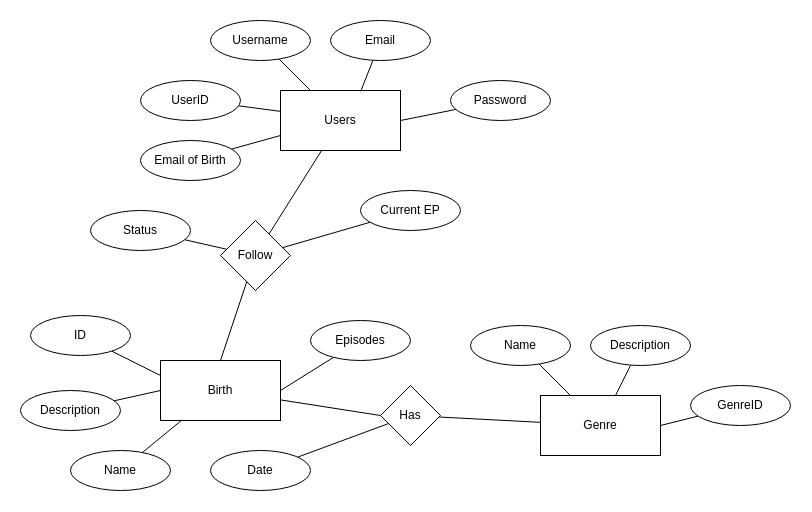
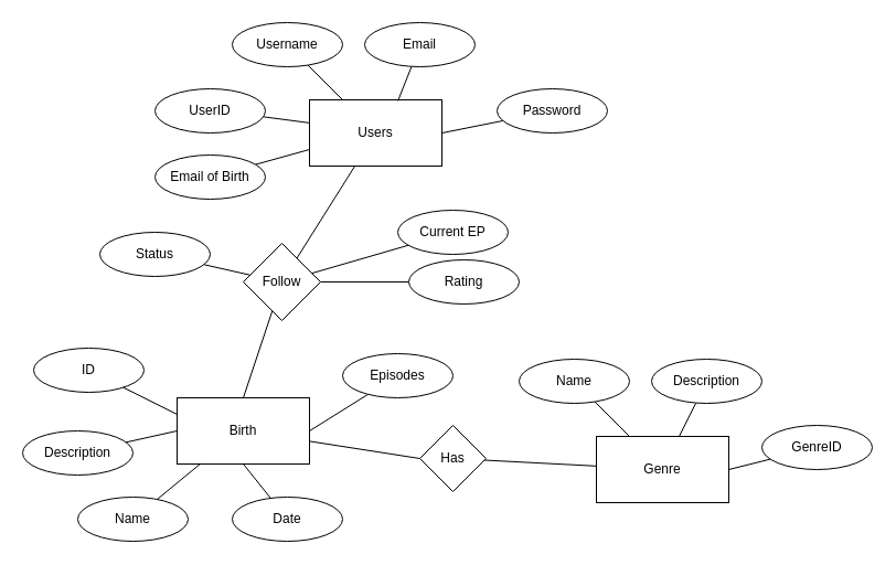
+ <mxCell id="35" style="rounded=0;orthogonalLoop=1;jettySize=auto;html=1;entryX=1;entryY=0.5;entryDx=0;entryDy=0;endArrow=none;endFill=0;" edge="1" parent="1" source="36" target="32"><mxGeometry relative="1" as="geometry" /></mxCell>
+ <mxCell id="36" value="Rating" style="ellipse;whiteSpace=wrap;html=1;" vertex="1" parent="1"><mxGeometry x="370" y="235" width="100" height="40" as="geometry" /></mxCell>
- <mxCell id="24" style="rounded=0;orthogonalLoop=1;jettySize=auto;html=1;endArrow=none;endFill=0;" parent="1" source="25" target="29" edge="1"><mxGeometry relative="1" as="geometry" /></mxCell>
+ <mxCell id="24" style="rounded=0;orthogonalLoop=1;jettySize=auto;html=1;entryX=0.5;entryY=1;entryDx=0;entryDy=0;endArrow=none;endFill=0;" parent="1" source="25" target="19" edge="1"><mxGeometry relative="1" as="geometry" /></mxCell>
